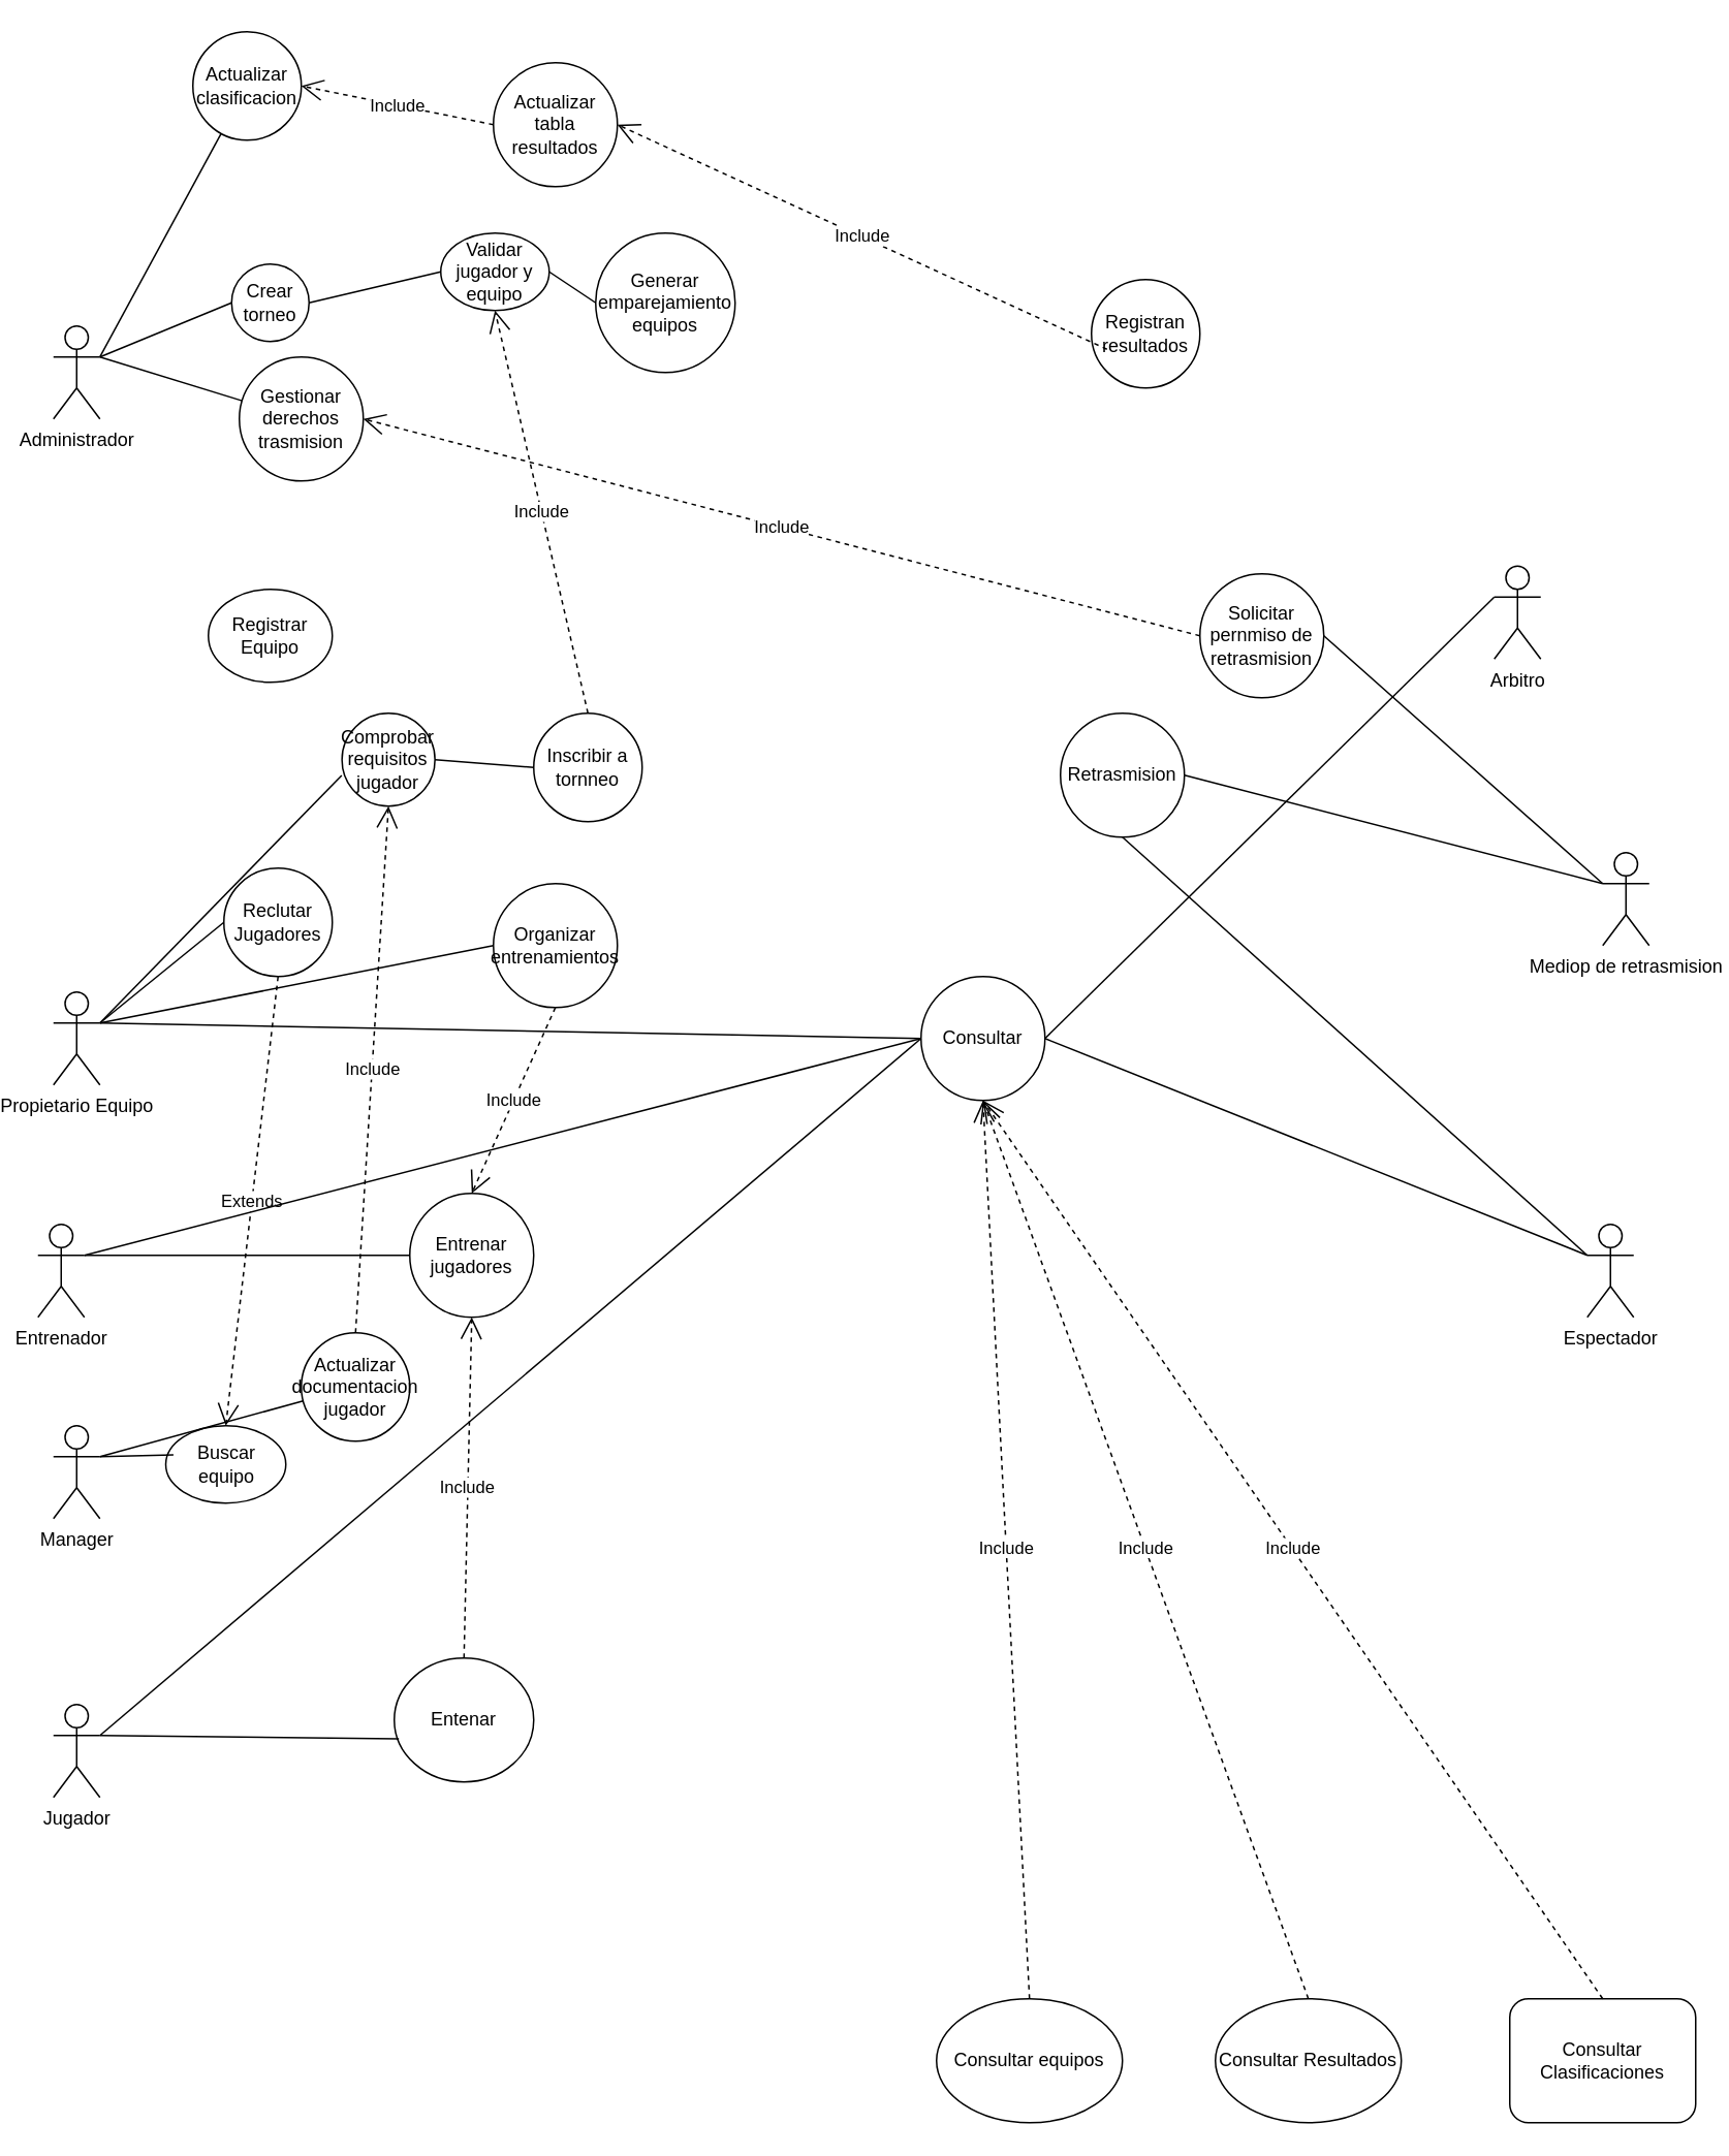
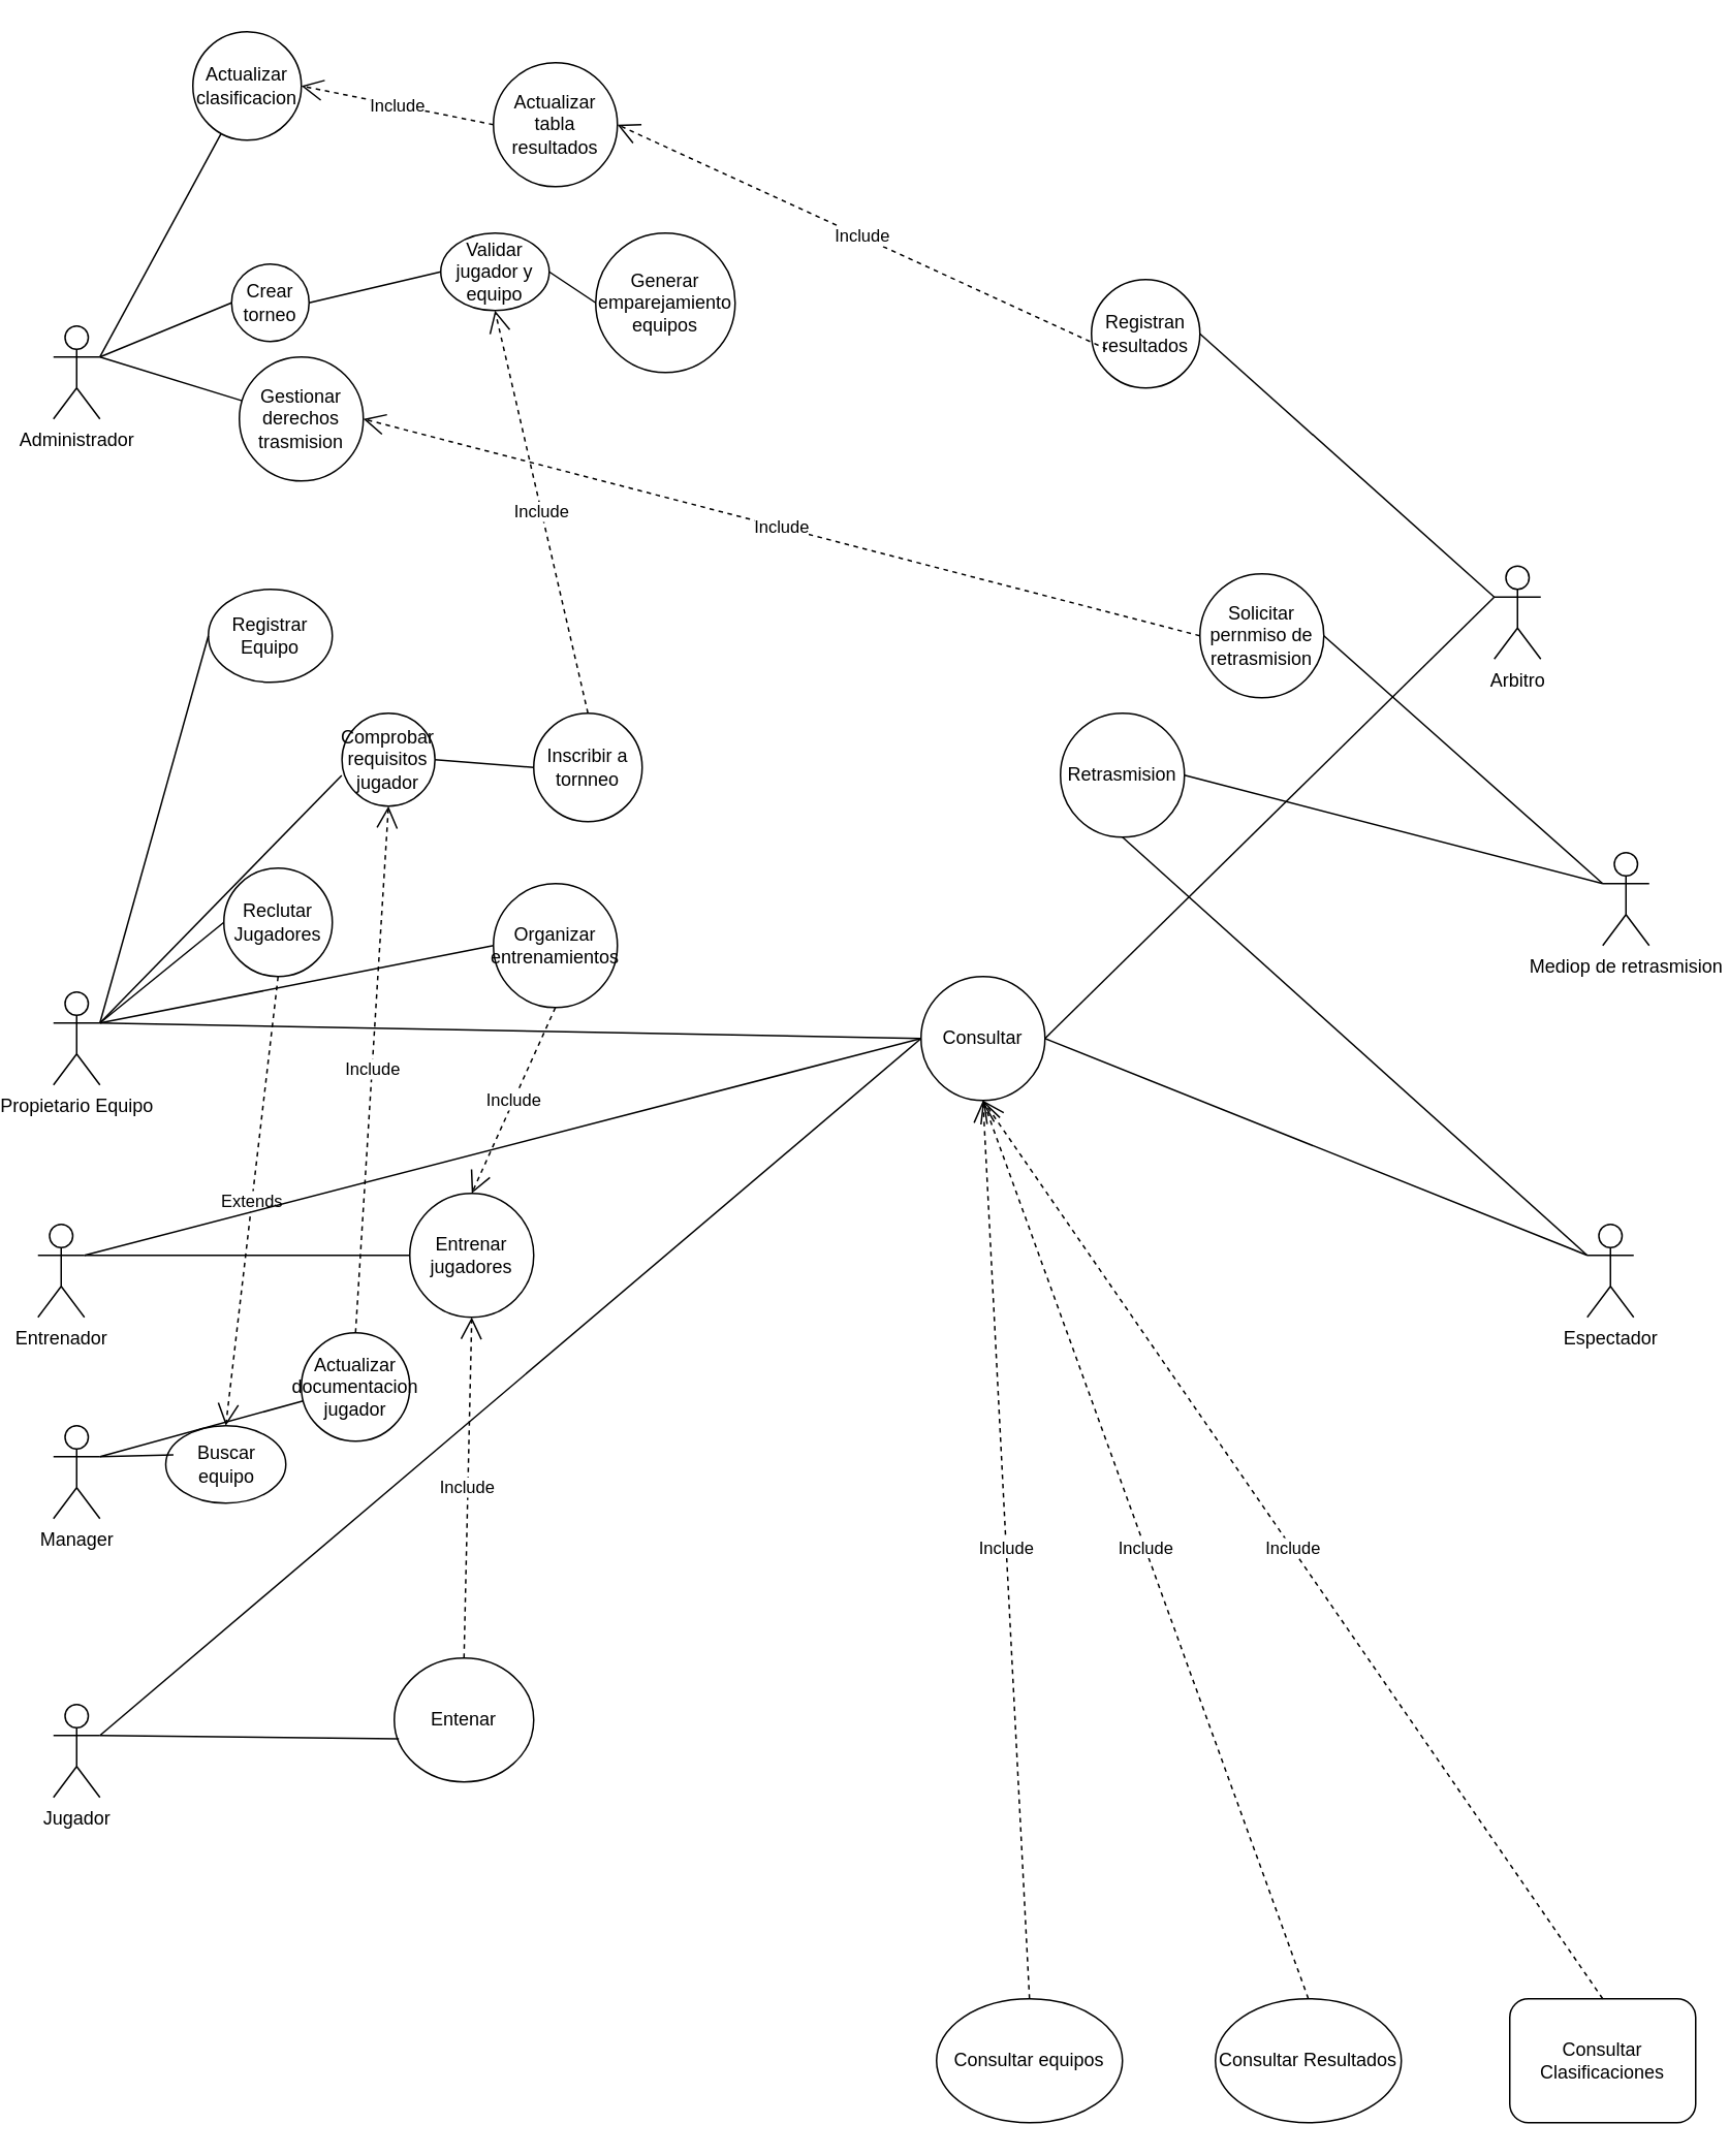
+ <mxCell id="46" value="" style="endArrow=none;html=1;rounded=0;entryX=0;entryY=0.333;entryDx=0;entryDy=0;entryPerimeter=0;exitX=1;exitY=0.5;exitDx=0;exitDy=0;" parent="1" source="43" target="5" edge="1"><mxGeometry width="50" height="50" relative="1" as="geometry"><mxPoint x="690" y="130" as="sourcePoint" /><mxPoint x="740" y="80" as="targetPoint" /></mxGeometry></mxCell>
+ <mxCell id="13" value="" style="endArrow=none;html=1;rounded=0;entryX=0;entryY=0.5;entryDx=0;entryDy=0;exitX=1;exitY=0.333;exitDx=0;exitDy=0;exitPerimeter=0;" parent="1" source="7" target="8" edge="1"><mxGeometry width="50" height="50" relative="1" as="geometry"><mxPoint x="10" y="515.2" as="sourcePoint" /><mxPoint x="250" y="420" as="targetPoint" /></mxGeometry></mxCell>
